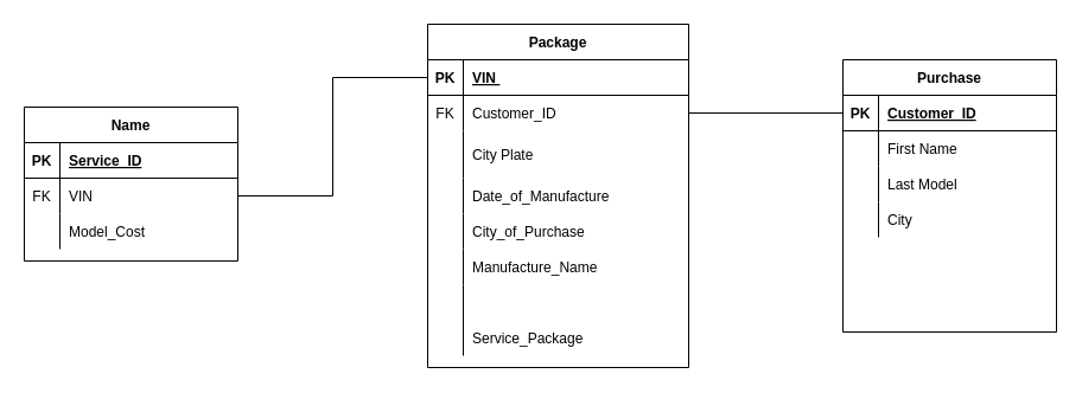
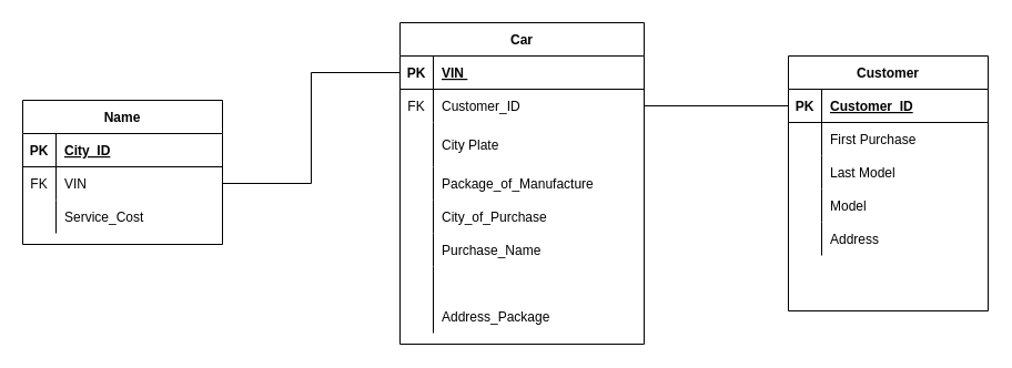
- <mxCell id="18" value="Package" style="shape=table;startSize=30;container=1;collapsible=1;childLayout=tableLayout;fixedRows=1;rowLines=0;fontStyle=1;align=center;resizeLast=1;" parent="1" vertex="1"><mxGeometry x="360" y="20" width="220" height="290" as="geometry"><mxRectangle x="360" y="90" width="50" height="30" as="alternateBounds" /></mxGeometry></mxCell>
+ <mxCell id="18" value="Car" style="shape=table;startSize=30;container=1;collapsible=1;childLayout=tableLayout;fixedRows=1;rowLines=0;fontStyle=1;align=center;resizeLast=1;" parent="1" vertex="1"><mxGeometry x="360" y="20" width="220" height="290" as="geometry"><mxRectangle x="360" y="90" width="50" height="30" as="alternateBounds" /></mxGeometry></mxCell>
- <mxCell id="2" value="Purchase" style="shape=table;startSize=30;container=1;collapsible=1;childLayout=tableLayout;fixedRows=1;rowLines=0;fontStyle=1;align=center;resizeLast=1;" parent="1" vertex="1"><mxGeometry x="710" y="50" width="180" height="230" as="geometry"><mxRectangle x="740" y="120" width="90" height="30" as="alternateBounds" /></mxGeometry></mxCell>
+ <mxCell id="2" value="Customer" style="shape=table;startSize=30;container=1;collapsible=1;childLayout=tableLayout;fixedRows=1;rowLines=0;fontStyle=1;align=center;resizeLast=1;" parent="1" vertex="1"><mxGeometry x="710" y="50" width="180" height="230" as="geometry"><mxRectangle x="740" y="120" width="90" height="30" as="alternateBounds" /></mxGeometry></mxCell>
- <mxCell id="8" value="First Name" style="shape=partialRectangle;connectable=0;fillColor=none;top=0;left=0;bottom=0;right=0;align=left;spacingLeft=6;overflow=hidden;" parent="6" vertex="1"><mxGeometry x="30" width="150" height="30" as="geometry"><mxRectangle width="150" height="30" as="alternateBounds" /></mxGeometry></mxCell>
+ <mxCell id="8" value="First Purchase" style="shape=partialRectangle;connectable=0;fillColor=none;top=0;left=0;bottom=0;right=0;align=left;spacingLeft=6;overflow=hidden;" parent="6" vertex="1"><mxGeometry x="30" width="150" height="30" as="geometry"><mxRectangle width="150" height="30" as="alternateBounds" /></mxGeometry></mxCell>
- <mxCell id="45" value="Service_ID" style="shape=partialRectangle;connectable=0;fillColor=none;top=0;left=0;bottom=0;right=0;align=left;spacingLeft=6;fontStyle=5;overflow=hidden;" parent="43" vertex="1"><mxGeometry x="30" width="150" height="30" as="geometry"><mxRectangle width="150" height="30" as="alternateBounds" /></mxGeometry></mxCell>
+ <mxCell id="45" value="City_ID" style="shape=partialRectangle;connectable=0;fillColor=none;top=0;left=0;bottom=0;right=0;align=left;spacingLeft=6;fontStyle=5;overflow=hidden;" parent="43" vertex="1"><mxGeometry x="30" width="150" height="30" as="geometry"><mxRectangle width="150" height="30" as="alternateBounds" /></mxGeometry></mxCell>
- <mxCell id="30" value="Date_of_Manufacture" style="shape=partialRectangle;connectable=0;fillColor=none;top=0;left=0;bottom=0;right=0;align=left;spacingLeft=6;overflow=hidden;" parent="28" vertex="1"><mxGeometry x="30" width="190" height="30" as="geometry"><mxRectangle width="190" height="30" as="alternateBounds" /></mxGeometry></mxCell>
+ <mxCell id="30" value="Package_of_Manufacture" style="shape=partialRectangle;connectable=0;fillColor=none;top=0;left=0;bottom=0;right=0;align=left;spacingLeft=6;overflow=hidden;" parent="28" vertex="1"><mxGeometry x="30" width="190" height="30" as="geometry"><mxRectangle width="190" height="30" as="alternateBounds" /></mxGeometry></mxCell>
- <mxCell id="14" value="City" style="shape=partialRectangle;connectable=0;fillColor=none;top=0;left=0;bottom=0;right=0;align=left;spacingLeft=6;overflow=hidden;" parent="12" vertex="1"><mxGeometry x="30" width="150" height="30" as="geometry"><mxRectangle width="150" height="30" as="alternateBounds" /></mxGeometry></mxCell>
+ <mxCell id="14" value="Model" style="shape=partialRectangle;connectable=0;fillColor=none;top=0;left=0;bottom=0;right=0;align=left;spacingLeft=6;overflow=hidden;" parent="12" vertex="1"><mxGeometry x="30" width="150" height="30" as="geometry"><mxRectangle width="150" height="30" as="alternateBounds" /></mxGeometry></mxCell>
- <mxCell id="51" value="Model_Cost" style="shape=partialRectangle;connectable=0;fillColor=none;top=0;left=0;bottom=0;right=0;align=left;spacingLeft=6;overflow=hidden;" parent="49" vertex="1"><mxGeometry x="30" width="150" height="30" as="geometry"><mxRectangle width="150" height="30" as="alternateBounds" /></mxGeometry></mxCell>
+ <mxCell id="51" value="Service_Cost" style="shape=partialRectangle;connectable=0;fillColor=none;top=0;left=0;bottom=0;right=0;align=left;spacingLeft=6;overflow=hidden;" parent="49" vertex="1"><mxGeometry x="30" width="150" height="30" as="geometry"><mxRectangle width="150" height="30" as="alternateBounds" /></mxGeometry></mxCell>
+ <mxCell id="17" value="Address" style="shape=partialRectangle;connectable=0;fillColor=none;top=0;left=0;bottom=0;right=0;align=left;spacingLeft=6;overflow=hidden;" parent="15" vertex="1"><mxGeometry x="30" width="150" height="30" as="geometry"><mxRectangle width="150" height="30" as="alternateBounds" /></mxGeometry></mxCell>
- <mxCell id="36" value="Manufacture_Name" style="shape=partialRectangle;connectable=0;fillColor=none;top=0;left=0;bottom=0;right=0;align=left;spacingLeft=6;overflow=hidden;" parent="34" vertex="1"><mxGeometry x="30" width="190" height="30" as="geometry"><mxRectangle width="190" height="30" as="alternateBounds" /></mxGeometry></mxCell>
+ <mxCell id="36" value="Purchase_Name" style="shape=partialRectangle;connectable=0;fillColor=none;top=0;left=0;bottom=0;right=0;align=left;spacingLeft=6;overflow=hidden;" parent="34" vertex="1"><mxGeometry x="30" width="190" height="30" as="geometry"><mxRectangle width="190" height="30" as="alternateBounds" /></mxGeometry></mxCell>
- <mxCell id="41" value="Service_Package" style="shape=partialRectangle;connectable=0;fillColor=none;top=0;left=0;bottom=0;right=0;align=left;spacingLeft=6;overflow=hidden;" parent="39" vertex="1"><mxGeometry x="30" width="190" height="30" as="geometry"><mxRectangle width="190" height="30" as="alternateBounds" /></mxGeometry></mxCell>
+ <mxCell id="41" value="Address_Package" style="shape=partialRectangle;connectable=0;fillColor=none;top=0;left=0;bottom=0;right=0;align=left;spacingLeft=6;overflow=hidden;" parent="39" vertex="1"><mxGeometry x="30" width="190" height="30" as="geometry"><mxRectangle width="190" height="30" as="alternateBounds" /></mxGeometry></mxCell>
